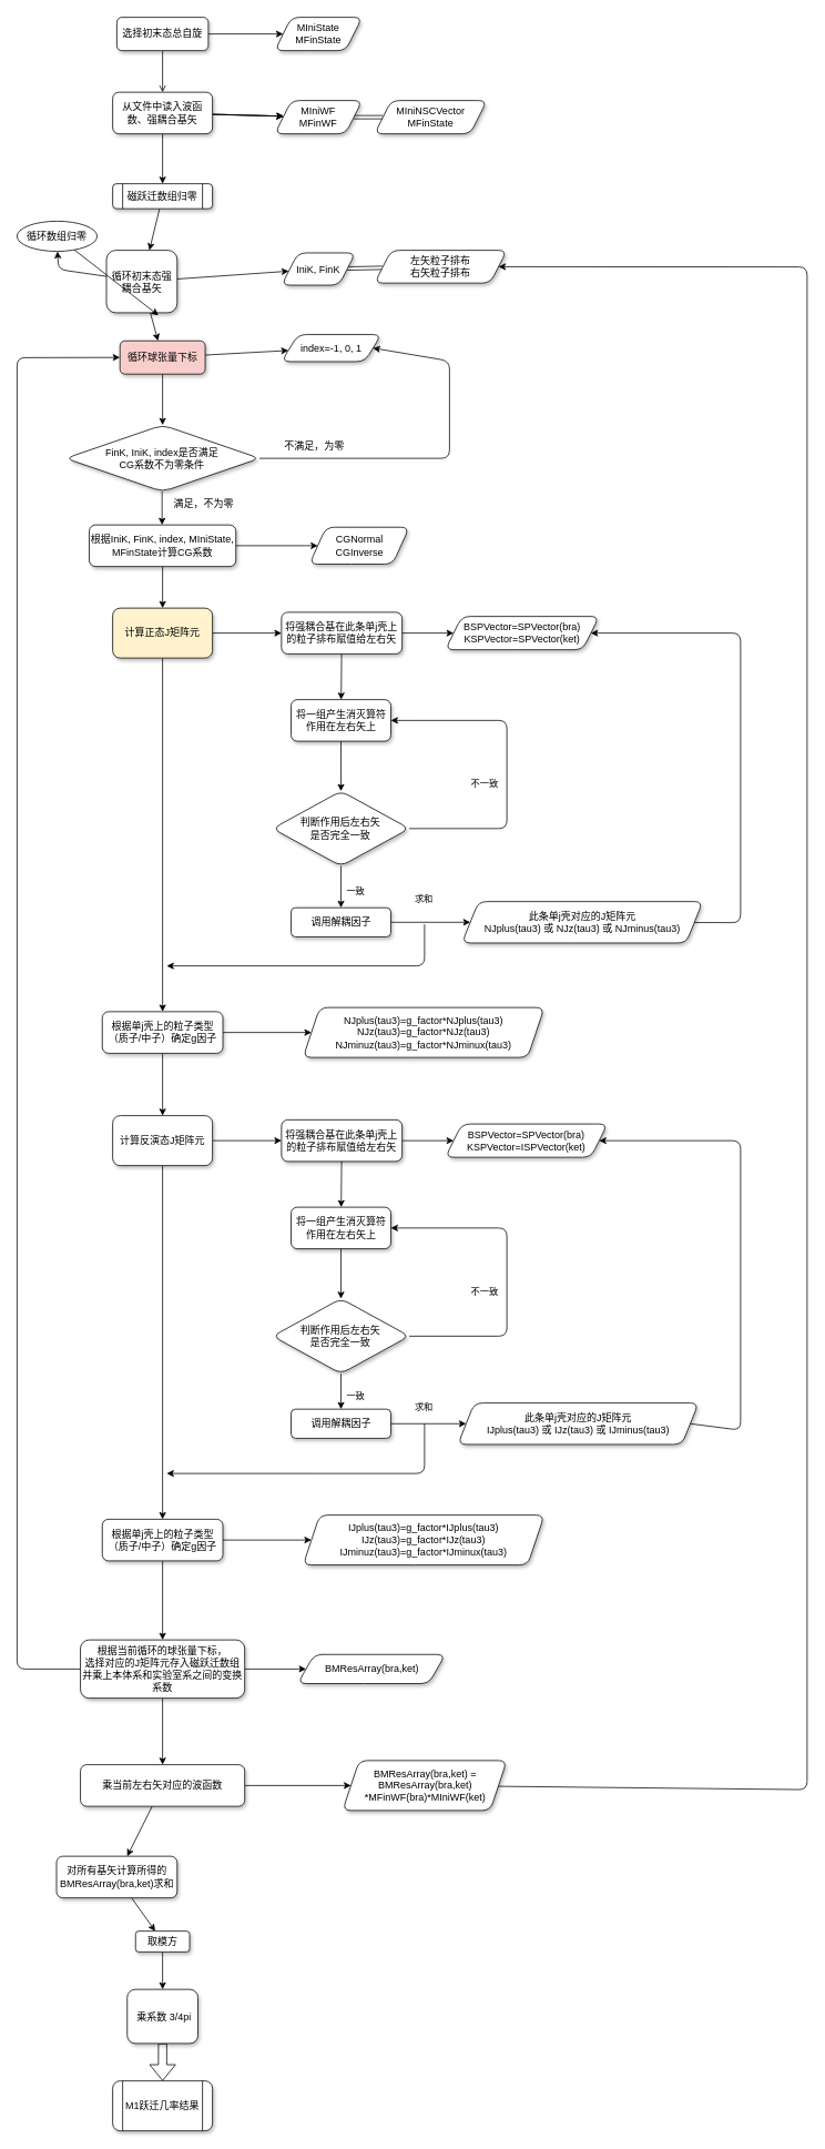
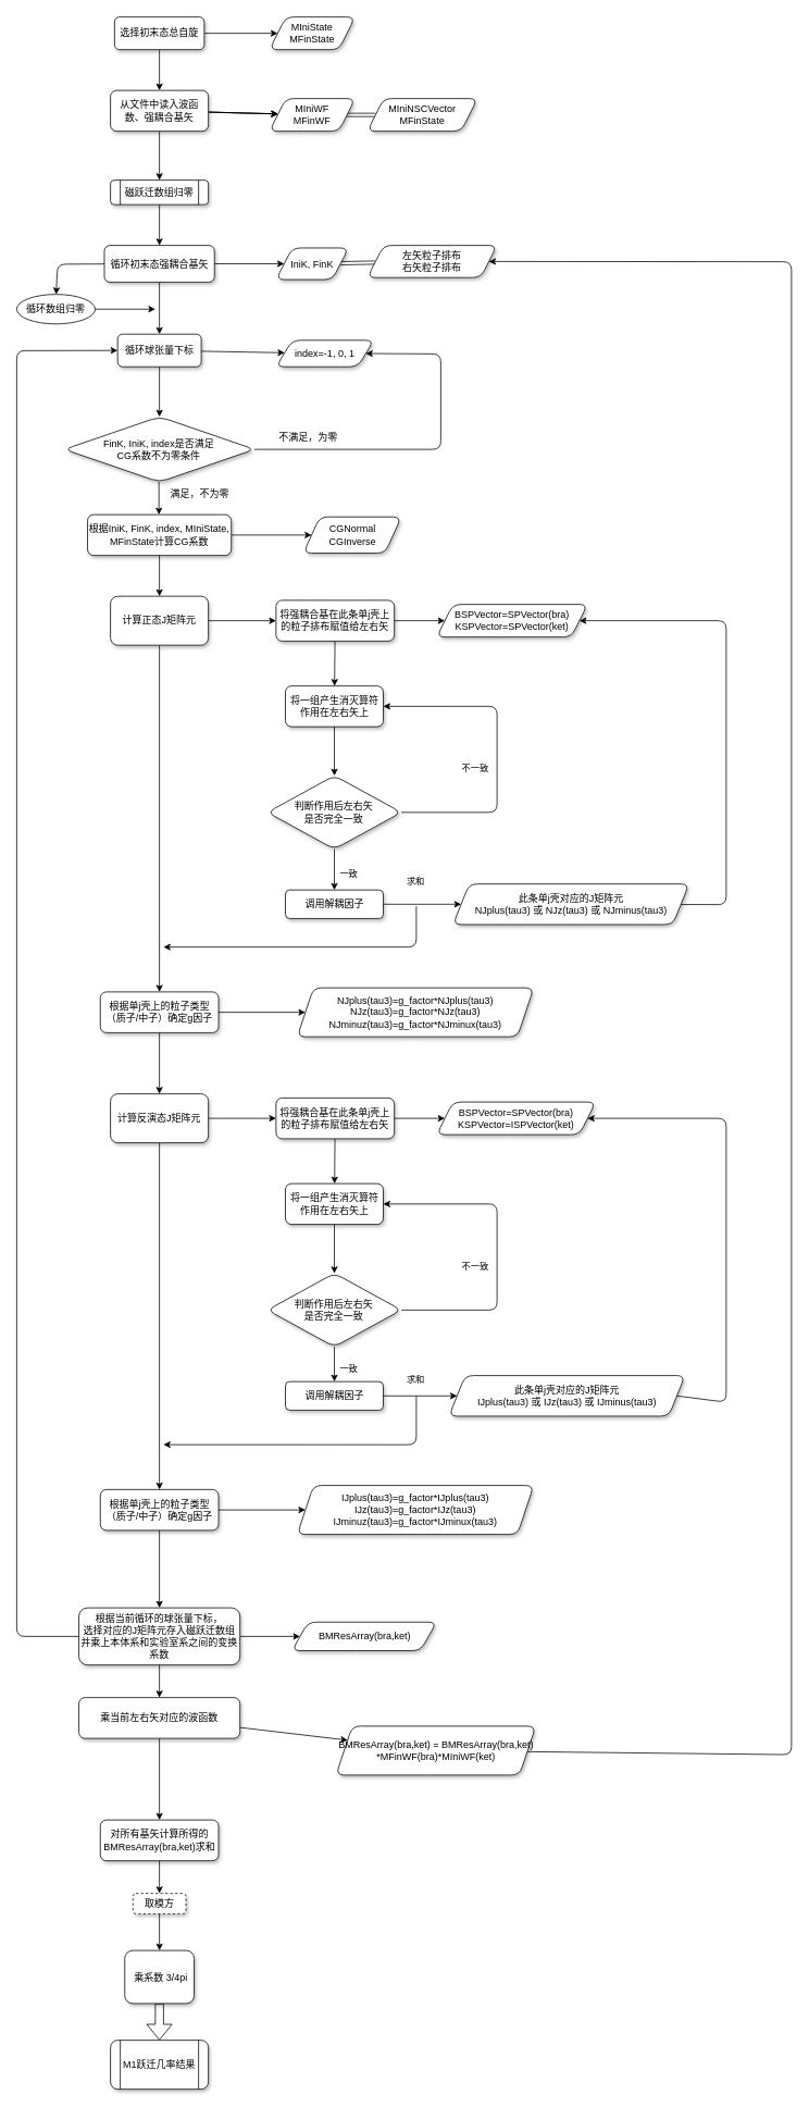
- <mxCell id="3" value="" style="edgeStyle=none;html=1;endArrow=open;" parent="1" source="4" target="10" edge="1"><mxGeometry relative="1" as="geometry" /></mxCell>
+ <mxCell id="3" value="" style="edgeStyle=none;html=1;" parent="1" source="4" target="10" edge="1"><mxGeometry relative="1" as="geometry" /></mxCell>
- <mxCell id="100" value="循环数组归零" style="ellipse;whiteSpace=wrap;html=1;" vertex="1" parent="1"><mxGeometry x="20" y="265" width="96.25" height="36.25" as="geometry" /></mxCell>
+ <mxCell id="100" value="循环数组归零" style="ellipse;whiteSpace=wrap;html=1;" vertex="1" parent="1"><mxGeometry x="20" y="360" width="96.25" height="36.25" as="geometry" /></mxCell>
- <mxCell id="19" value="循环初末态强耦合基矢" style="whiteSpace=wrap;html=1;rounded=1;shadow=1;" parent="1" vertex="1"><mxGeometry x="127.5" y="300" width="85" height="75" as="geometry" /></mxCell>
+ <mxCell id="19" value="循环初末态强耦合基矢" style="whiteSpace=wrap;html=1;rounded=1;shadow=1;" parent="1" vertex="1"><mxGeometry x="127.5" y="300" width="135" height="45" as="geometry" /></mxCell>
- <mxCell id="26" value="index=-1, 0, 1" style="shape=parallelogram;perimeter=parallelogramPerimeter;whiteSpace=wrap;html=1;fixedSize=1;rounded=1;shadow=1;" parent="1" vertex="1"><mxGeometry x="338" y="401.25" width="120" height="32.5" as="geometry" /></mxCell>
+ <mxCell id="26" value="index=-1, 0, 1" style="shape=parallelogram;perimeter=parallelogramPerimeter;whiteSpace=wrap;html=1;fixedSize=1;rounded=1;shadow=1;" parent="1" vertex="1"><mxGeometry x="338" y="416.25" width="120" height="32.5" as="geometry" /></mxCell>
- <mxCell id="25" value="循环球张量下标" style="whiteSpace=wrap;html=1;rounded=1;shadow=1;fillColor=#f8cecc;" parent="1" vertex="1"><mxGeometry x="143.75" y="408.75" width="102.5" height="40" as="geometry" /></mxCell>
+ <mxCell id="25" value="循环球张量下标" style="whiteSpace=wrap;html=1;rounded=1;shadow=1;" parent="1" vertex="1"><mxGeometry x="143.75" y="408.75" width="102.5" height="40" as="geometry" /></mxCell>
- <mxCell id="32" value="计算正态J矩阵元" style="rounded=1;whiteSpace=wrap;html=1;shadow=1;fillColor=#fff2cc;" parent="1" vertex="1"><mxGeometry x="135.005" y="730.005" width="120" height="60" as="geometry" /></mxCell>
+ <mxCell id="32" value="计算正态J矩阵元" style="rounded=1;whiteSpace=wrap;html=1;shadow=1;" parent="1" vertex="1"><mxGeometry x="135.005" y="730.005" width="120" height="60" as="geometry" /></mxCell>
- <mxCell id="85" value="乘当前左右矢对应的波函数" style="whiteSpace=wrap;html=1;rounded=1;shadow=1;" parent="1" vertex="1"><mxGeometry x="96.25" y="2120" width="197.5" height="50" as="geometry" /></mxCell>
+ <mxCell id="85" value="乘当前左右矢对应的波函数" style="whiteSpace=wrap;html=1;rounded=1;shadow=1;" parent="1" vertex="1"><mxGeometry x="96.25" y="2080" width="197.5" height="50" as="geometry" /></mxCell>
- <mxCell id="87" value="BMResArray(bra,ket) = BMResArray(bra,ket)&lt;br&gt;*MFinWF(bra)*MIniWF(ket)" style="shape=parallelogram;perimeter=parallelogramPerimeter;whiteSpace=wrap;html=1;fixedSize=1;rounded=1;shadow=1;" parent="1" vertex="1"><mxGeometry x="411.5" y="2115" width="197.5" height="60" as="geometry" /></mxCell>
+ <mxCell id="87" value="BMResArray(bra,ket) = BMResArray(bra,ket)&lt;br&gt;*MFinWF(bra)*MIniWF(ket)" style="shape=parallelogram;perimeter=parallelogramPerimeter;whiteSpace=wrap;html=1;fixedSize=1;rounded=1;shadow=1;" parent="1" vertex="1"><mxGeometry x="411.5" y="2115" width="245" height="60" as="geometry" /></mxCell>
- <mxCell id="89" value="对所有基矢计算所得的BMResArray(bra,ket)求和" style="rounded=1;whiteSpace=wrap;html=1;shadow=1;" parent="1" vertex="1"><mxGeometry x="67.5" y="2230" width="145" height="50" as="geometry" /></mxCell>
+ <mxCell id="89" value="对所有基矢计算所得的BMResArray(bra,ket)求和" style="rounded=1;whiteSpace=wrap;html=1;shadow=1;" parent="1" vertex="1"><mxGeometry x="122.5" y="2230" width="145" height="50" as="geometry" /></mxCell>
- <mxCell id="91" value="取模方" style="rounded=1;whiteSpace=wrap;html=1;shadow=1;" parent="1" vertex="1"><mxGeometry x="162.5" y="2320" width="65" height="25" as="geometry" /></mxCell>
+ <mxCell id="91" value="取模方" style="rounded=1;whiteSpace=wrap;html=1;shadow=1;dashed=1;" parent="1" vertex="1"><mxGeometry x="162.5" y="2320" width="65" height="25" as="geometry" /></mxCell>
